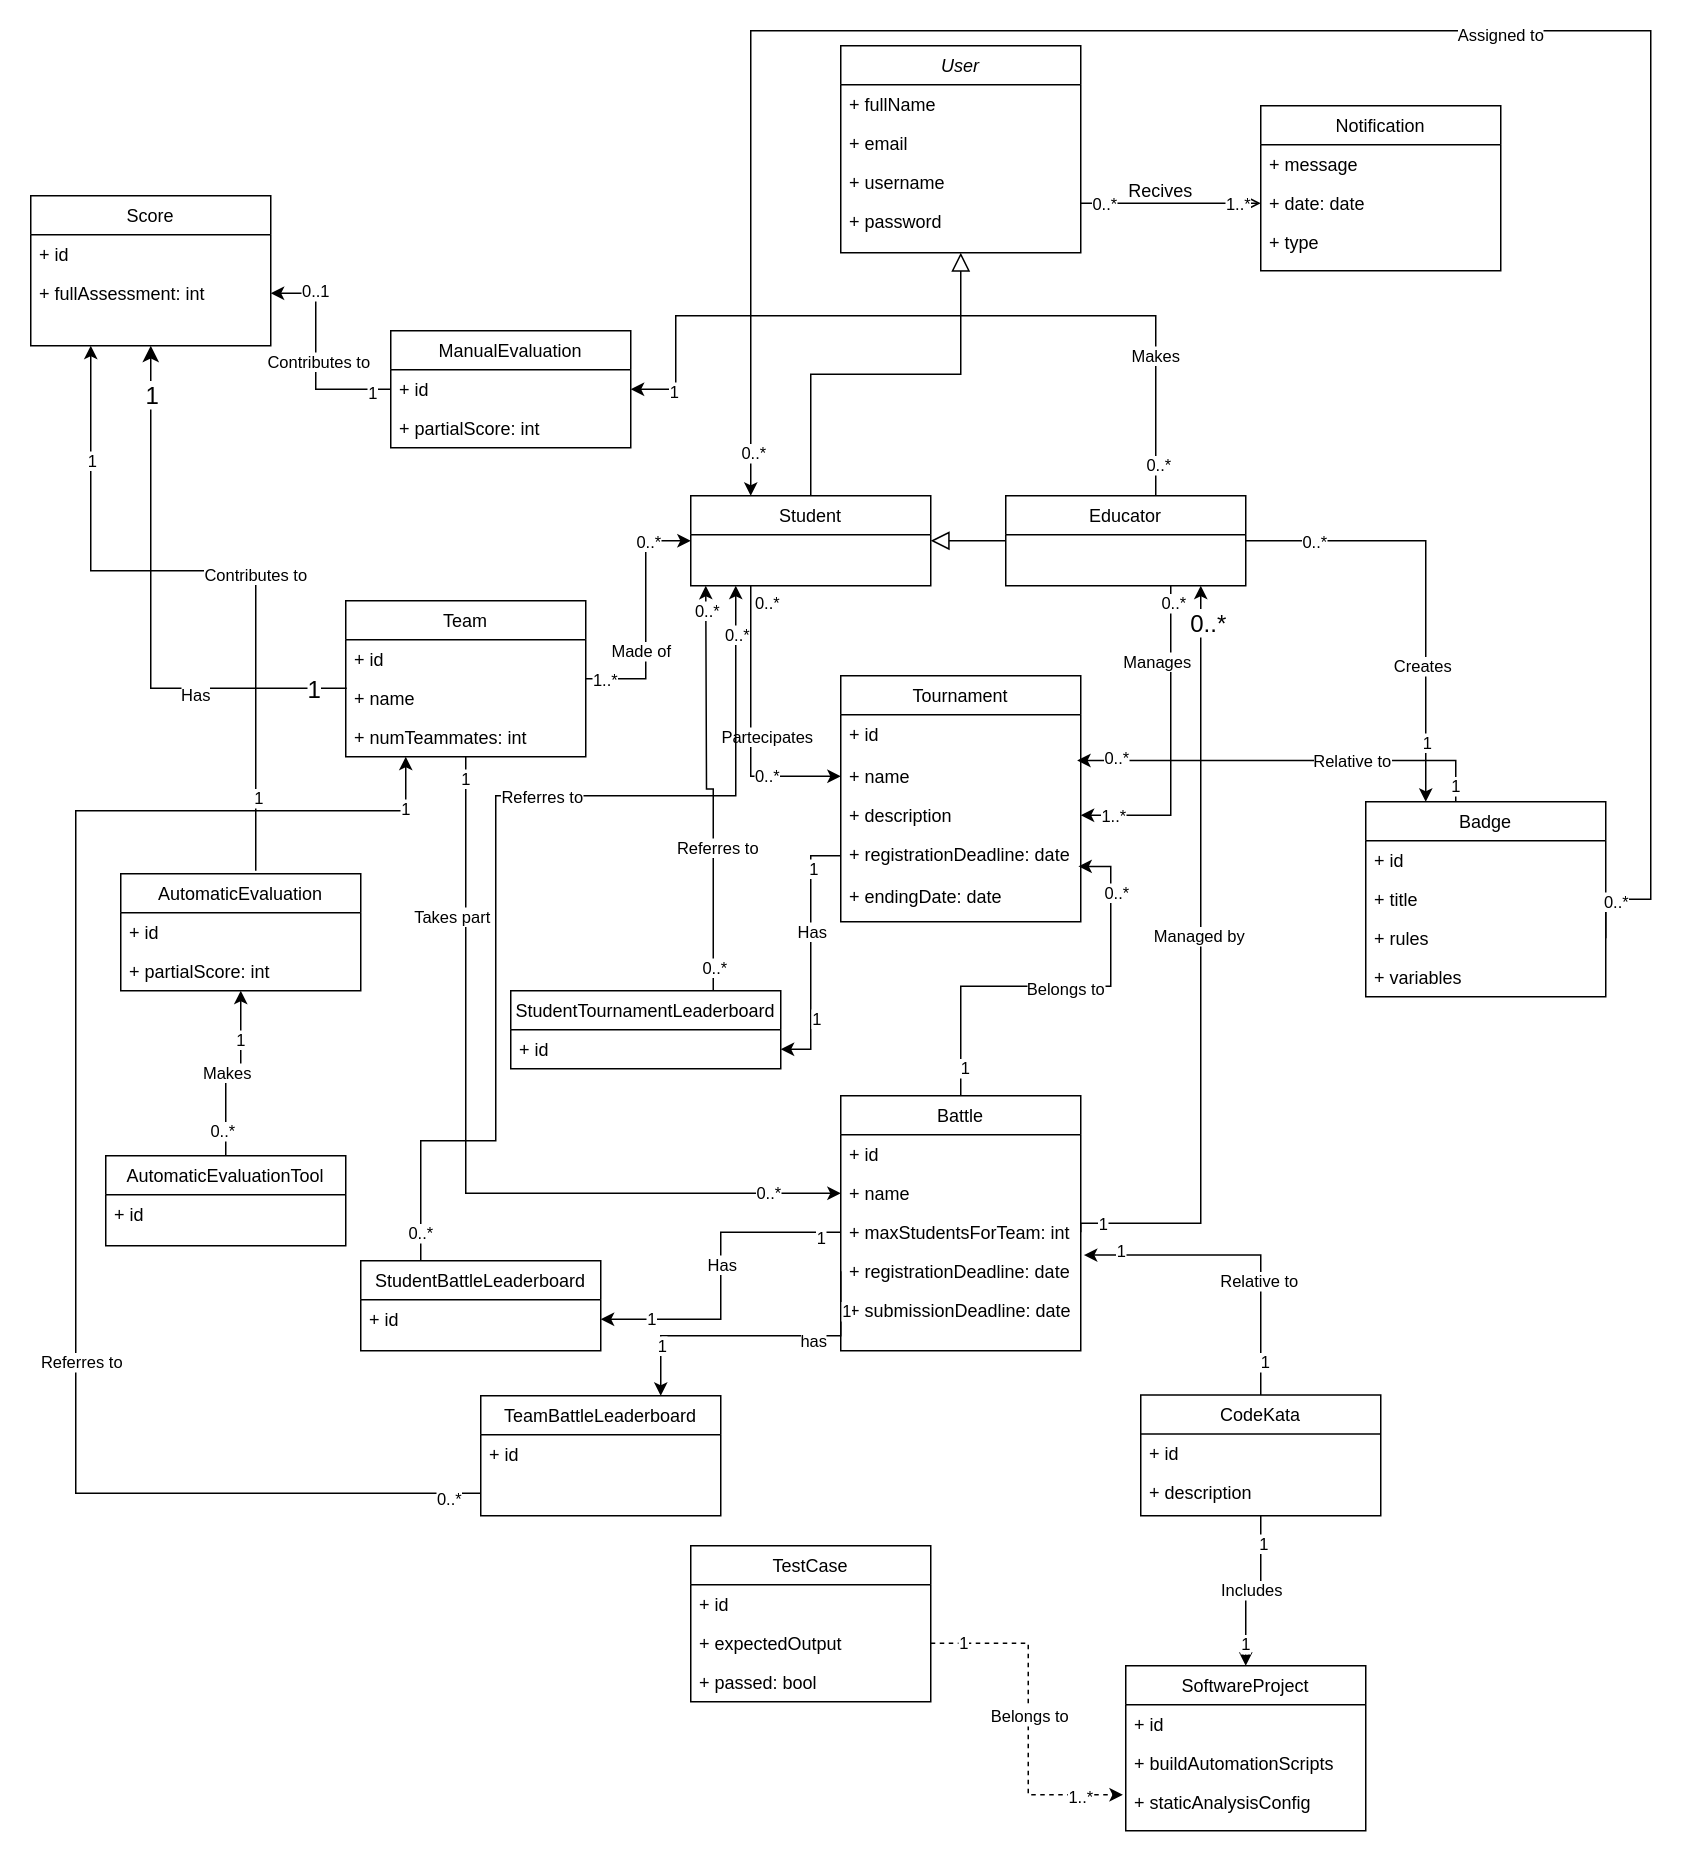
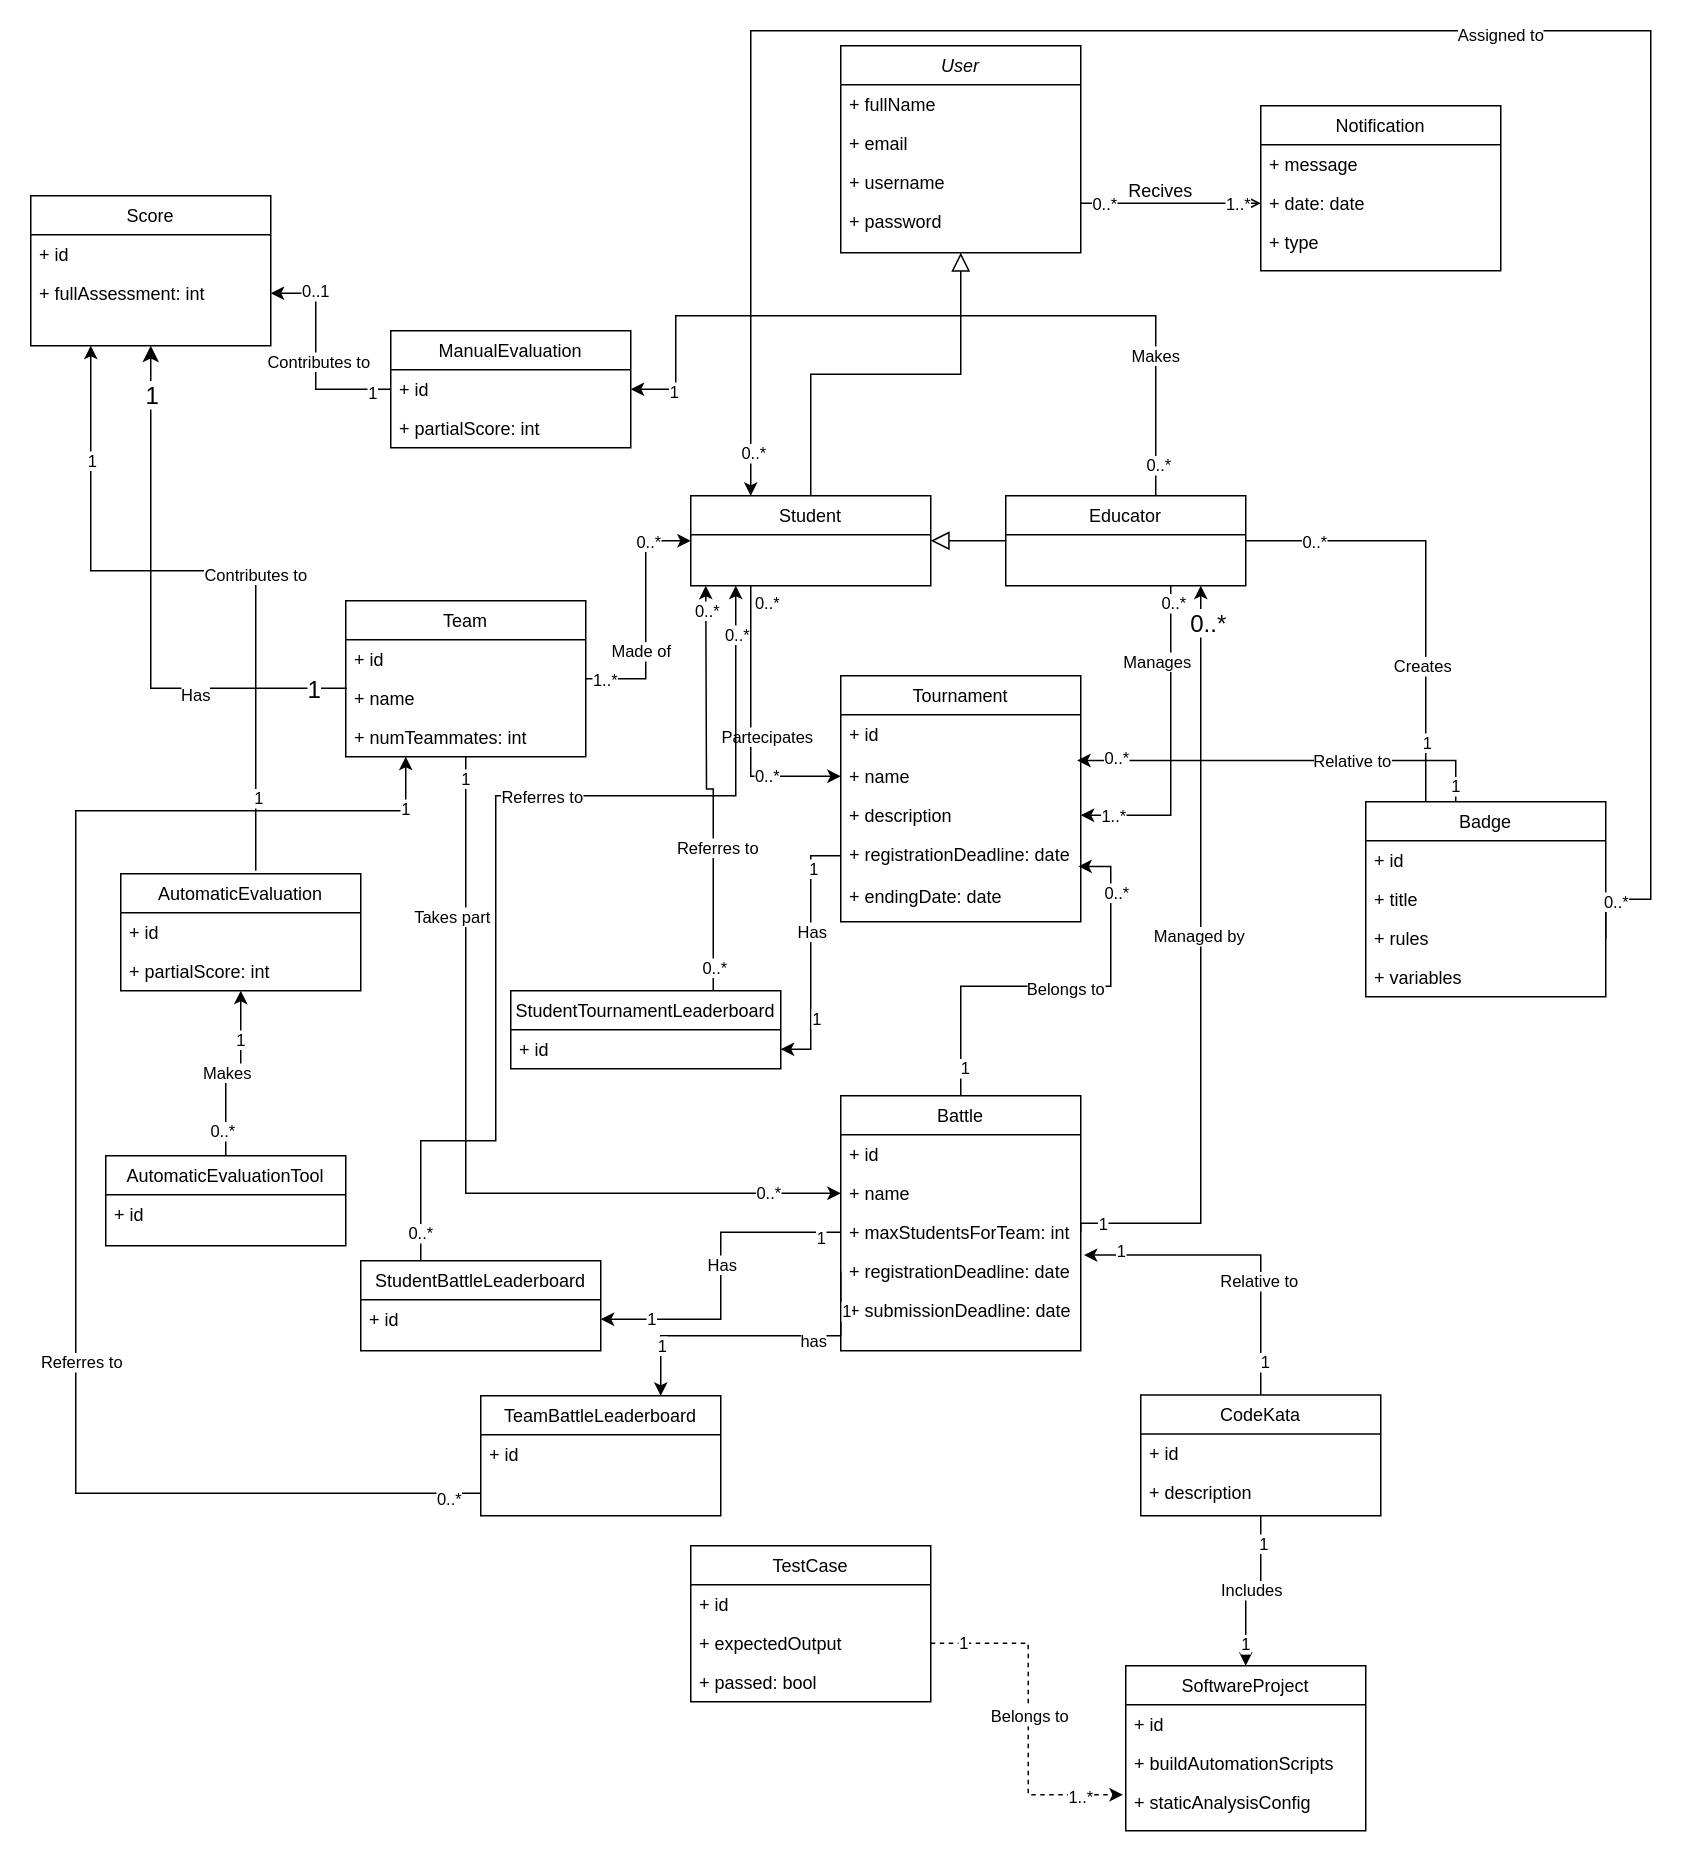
- <mxCell id="25" style="edgeStyle=orthogonalEdgeStyle;rounded=0;orthogonalLoop=1;jettySize=auto;html=1;entryX=0.25;entryY=0;entryDx=0;entryDy=0;" parent="1" source="33" target="115" edge="1"><mxGeometry relative="1" as="geometry" /></mxCell>
+ <mxCell id="25" style="edgeStyle=orthogonalEdgeStyle;rounded=0;orthogonalLoop=1;jettySize=auto;html=1;entryX=0.25;entryY=0;entryDx=0;entryDy=0;endArrow=none;" parent="1" source="33" target="115" edge="1"><mxGeometry relative="1" as="geometry" /></mxCell>
